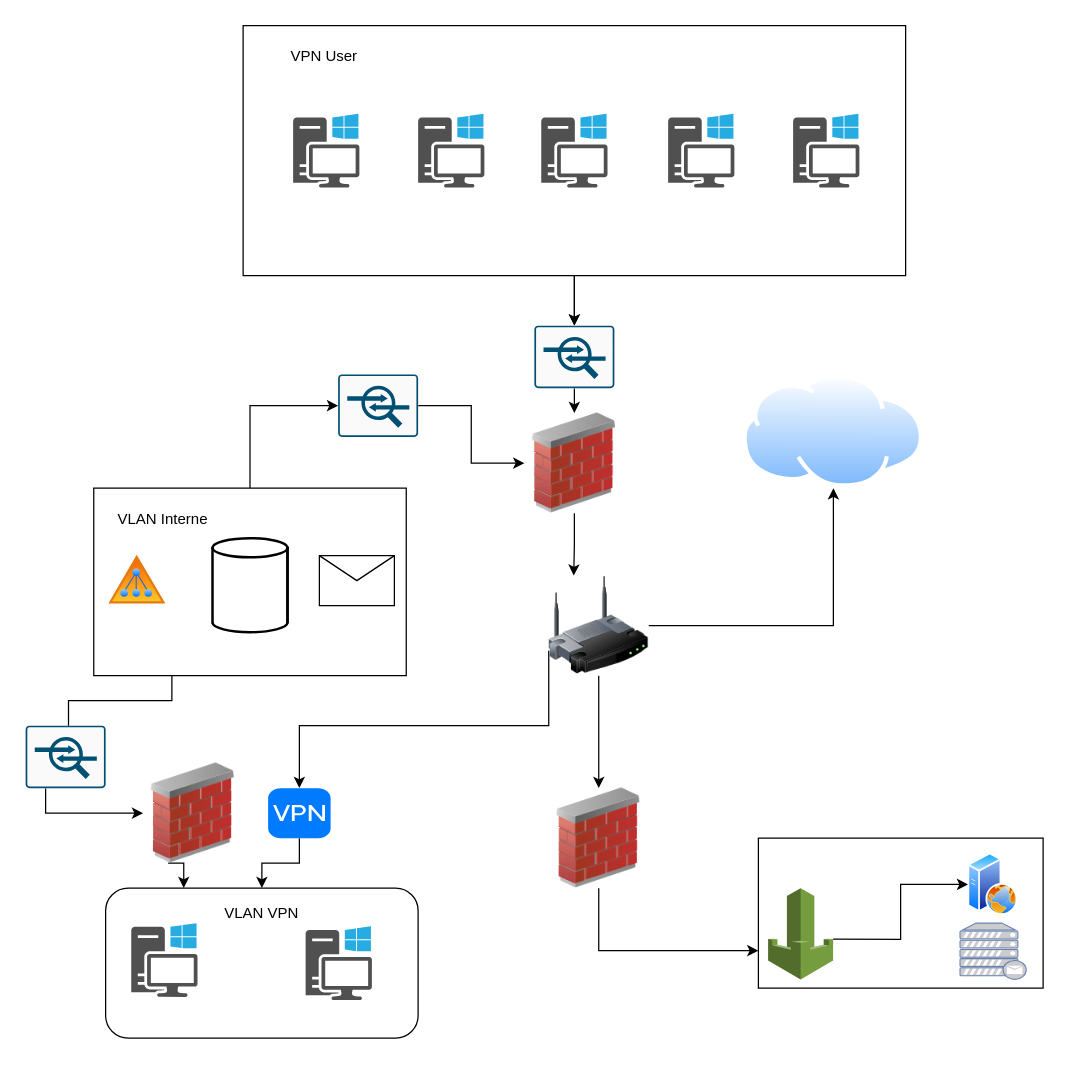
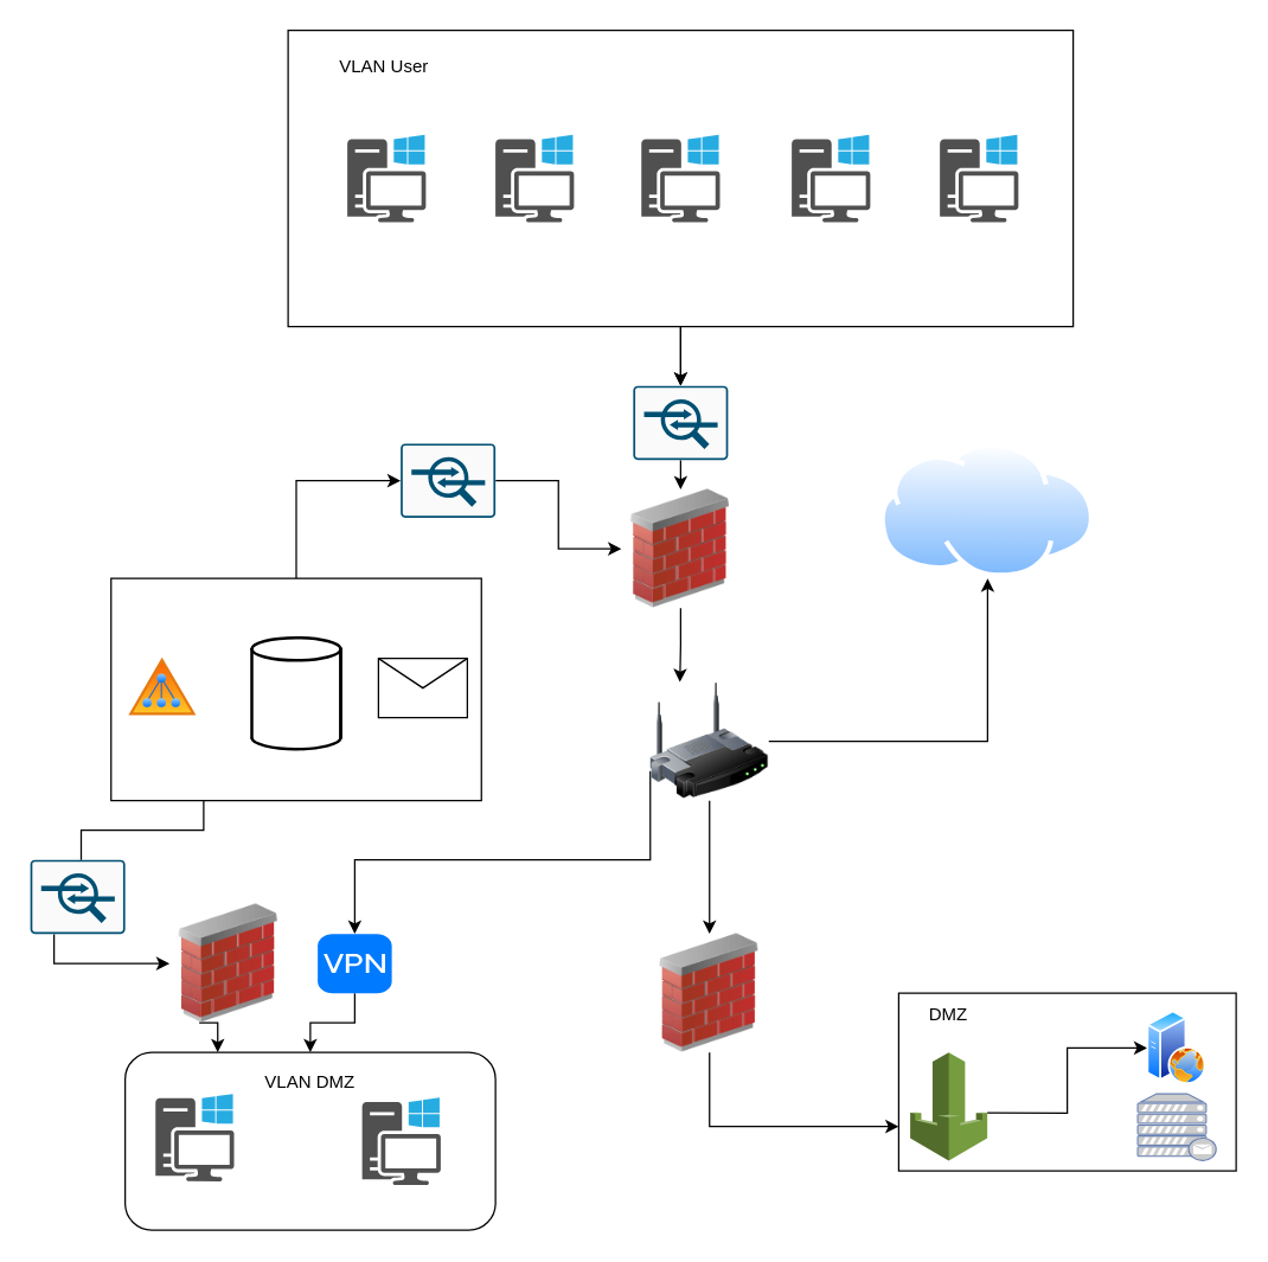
- <mxCell id="38" value="VPN User" style="text;html=1;strokeColor=none;fillColor=none;align=center;verticalAlign=middle;whiteSpace=wrap;rounded=0;labelBackgroundColor=default;" vertex="1" parent="1"><mxGeometry x="204" y="30" width="110" height="30" as="geometry" /></mxCell>
+ <mxCell id="38" value="VLAN User" style="text;html=1;strokeColor=none;fillColor=none;align=center;verticalAlign=middle;whiteSpace=wrap;rounded=0;labelBackgroundColor=default;" vertex="1" parent="1"><mxGeometry x="204" y="30" width="110" height="30" as="geometry" /></mxCell>
- <mxCell id="41" value="VLAN Interne" style="text;html=1;strokeColor=none;fillColor=none;align=center;verticalAlign=middle;whiteSpace=wrap;rounded=0;labelBackgroundColor=default;" vertex="1" parent="1"><mxGeometry x="84.5" y="400" width="89.5" height="30" as="geometry" /></mxCell>
+ <mxCell id="39" value="DMZ" style="text;html=1;strokeColor=none;fillColor=none;align=center;verticalAlign=middle;whiteSpace=wrap;rounded=0;labelBackgroundColor=default;" vertex="1" parent="1"><mxGeometry x="610" y="670" width="60" height="30" as="geometry" /></mxCell>
- <mxCell id="40" value="VLAN VPN" style="text;html=1;strokeColor=none;fillColor=none;align=center;verticalAlign=middle;whiteSpace=wrap;rounded=0;labelBackgroundColor=default;" vertex="1" parent="1"><mxGeometry x="154" y="715" width="110" height="30" as="geometry" /></mxCell>
+ <mxCell id="40" value="VLAN DMZ" style="text;html=1;strokeColor=none;fillColor=none;align=center;verticalAlign=middle;whiteSpace=wrap;rounded=0;labelBackgroundColor=default;" vertex="1" parent="1"><mxGeometry x="154" y="715" width="110" height="30" as="geometry" /></mxCell>
